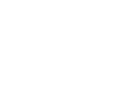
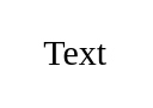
+ <mxCell id="2" value="Text" style="text;html=1;align=center;verticalAlign=middle;whiteSpace=wrap;rounded=0;fontFamily=Times New Roman;fontSize=24;" vertex="1" parent="1"><mxGeometry x="20" y="20" width="60" height="30" as="geometry" /></mxCell>
